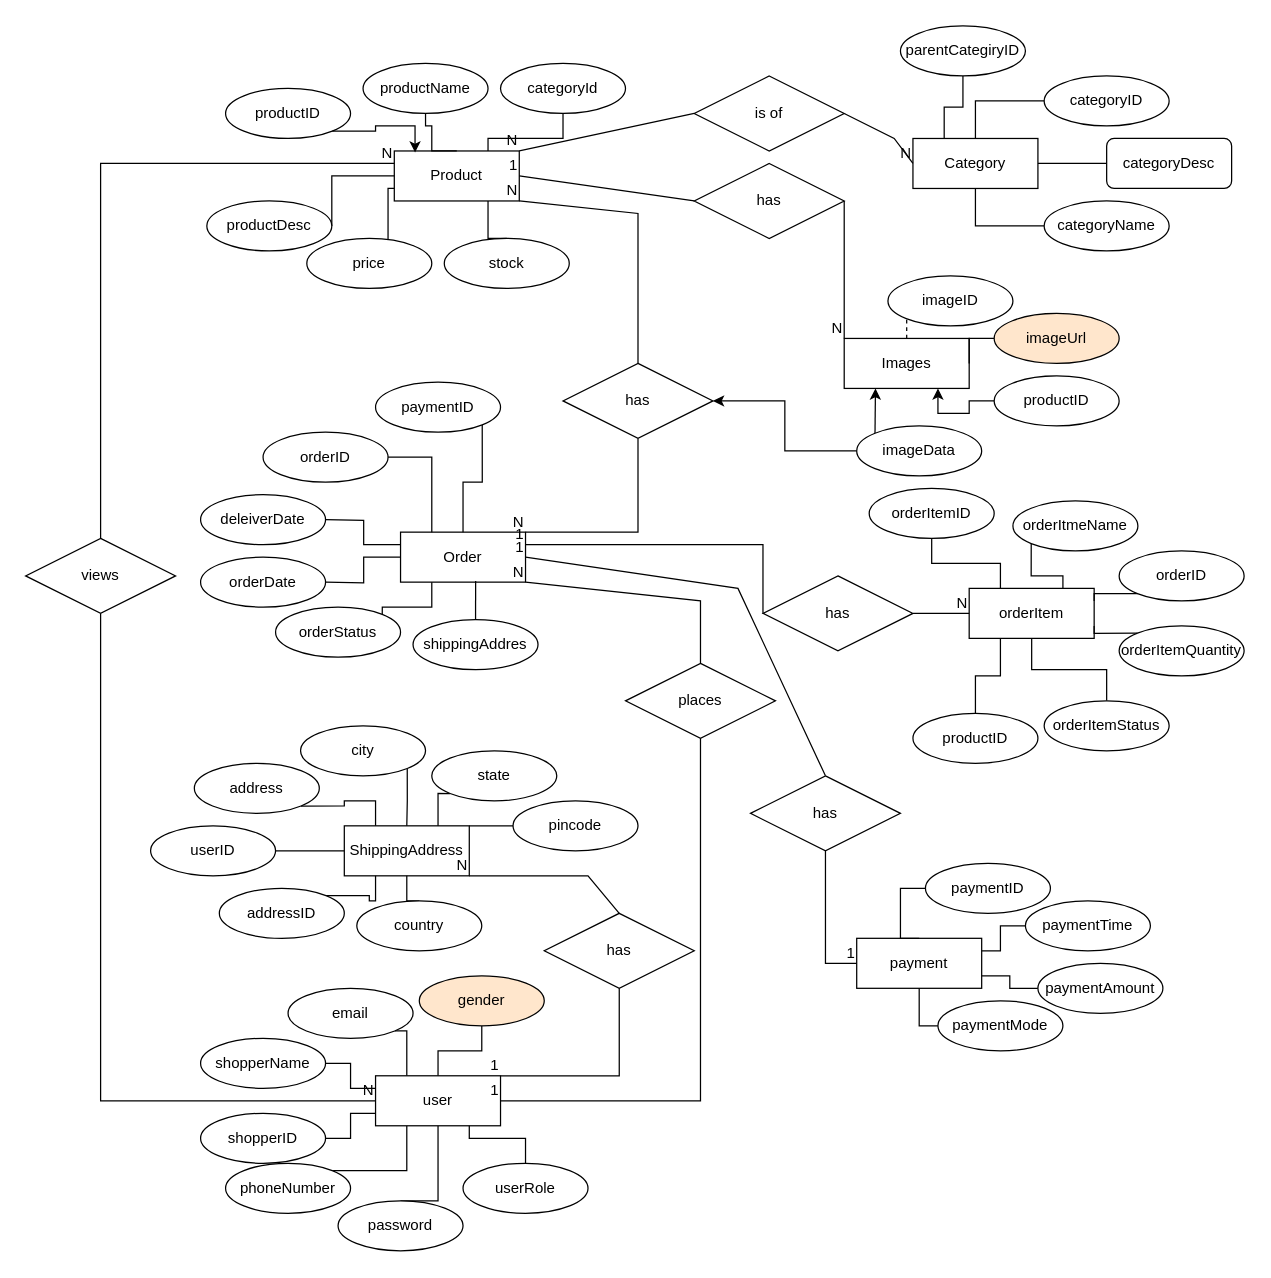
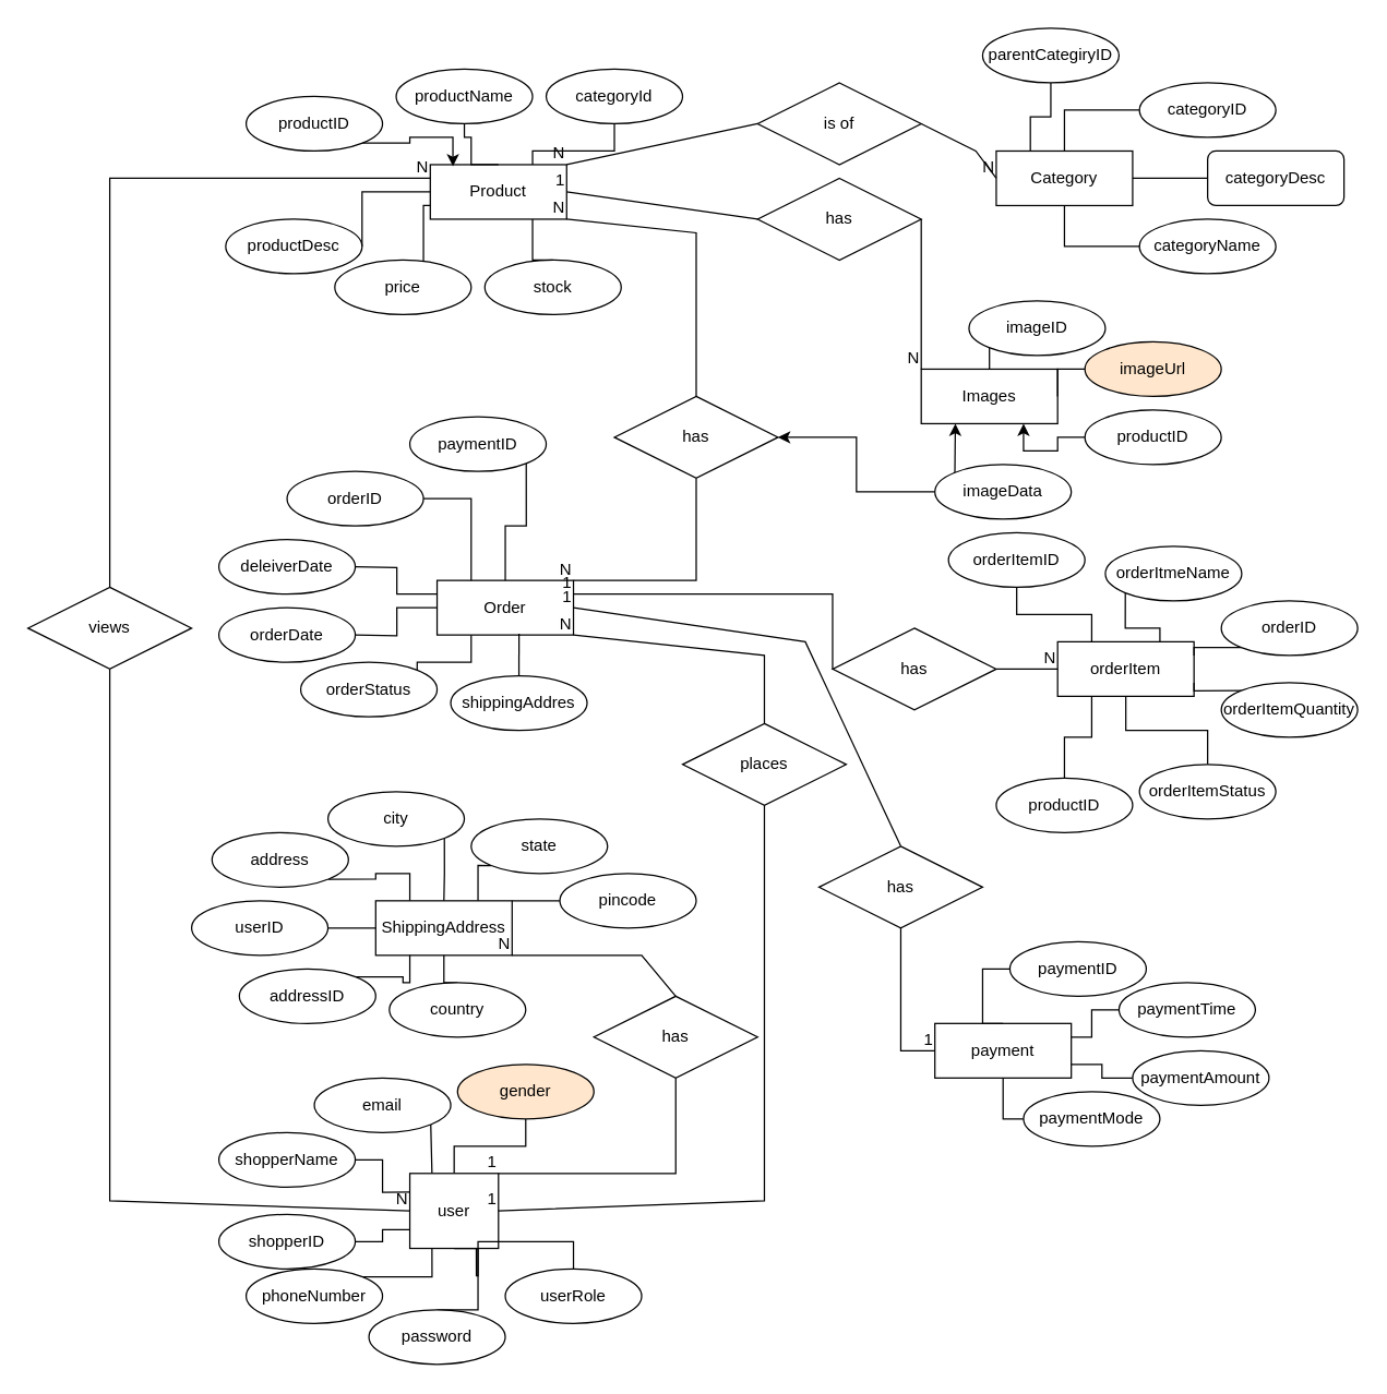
- <mxCell id="24" style="edgeStyle=orthogonalEdgeStyle;rounded=0;orthogonalLoop=1;jettySize=auto;html=1;exitX=0;exitY=0.5;exitDx=0;exitDy=0;entryX=0.5;entryY=0;entryDx=0;entryDy=0;endArrow=none;startFill=0;dashed=1;" edge="1" parent="1" source="25" target="23"><mxGeometry relative="1" as="geometry" /></mxCell>
+ <mxCell id="24" style="edgeStyle=orthogonalEdgeStyle;rounded=0;orthogonalLoop=1;jettySize=auto;html=1;exitX=0;exitY=0.5;exitDx=0;exitDy=0;entryX=0.5;entryY=0;entryDx=0;entryDy=0;endArrow=none;startFill=0;" edge="1" parent="1" source="25" target="23"><mxGeometry relative="1" as="geometry" /></mxCell>
- <mxCell id="45" value="userID" style="ellipse;whiteSpace=wrap;html=1;align=center;" vertex="1" parent="1"><mxGeometry x="120" y="660" width="100" height="40" as="geometry" /></mxCell>
+ <mxCell id="45" value="userID" style="ellipse;whiteSpace=wrap;html=1;align=center;" vertex="1" parent="1"><mxGeometry x="140" y="660" width="100" height="40" as="geometry" /></mxCell>
- <mxCell id="68" value="user" style="whiteSpace=wrap;html=1;align=center;" vertex="1" parent="1"><mxGeometry x="300" y="860" width="100" height="40" as="geometry" /></mxCell>
+ <mxCell id="68" value="user" style="whiteSpace=wrap;html=1;align=center;" vertex="1" parent="1"><mxGeometry x="300" y="860" width="65" height="55" as="geometry" /></mxCell>
